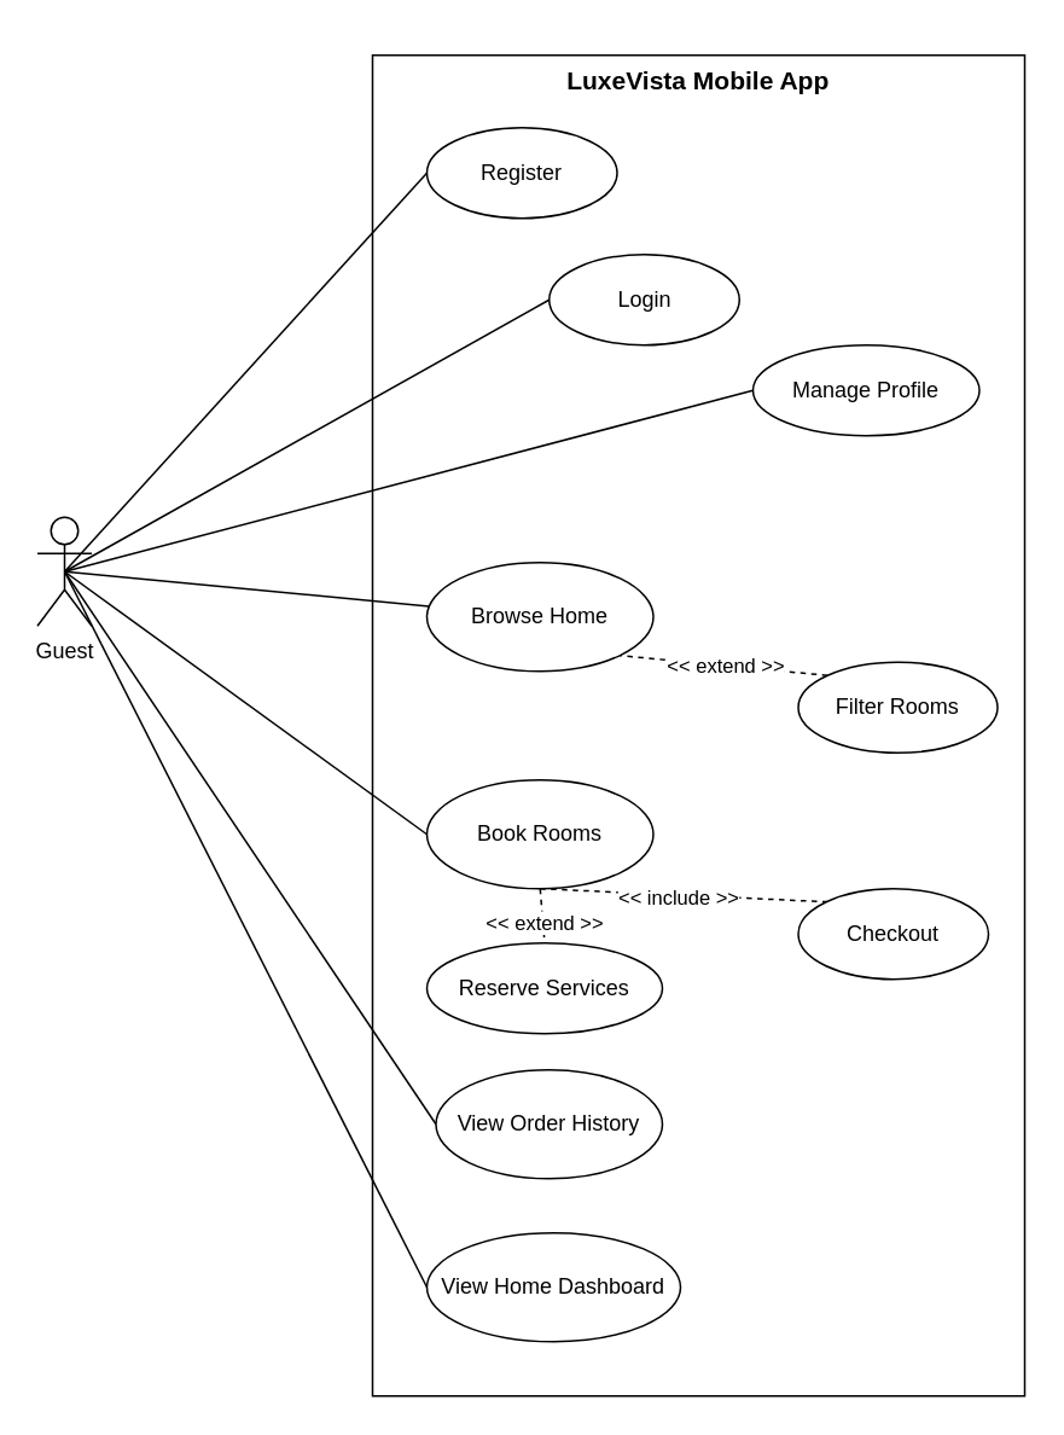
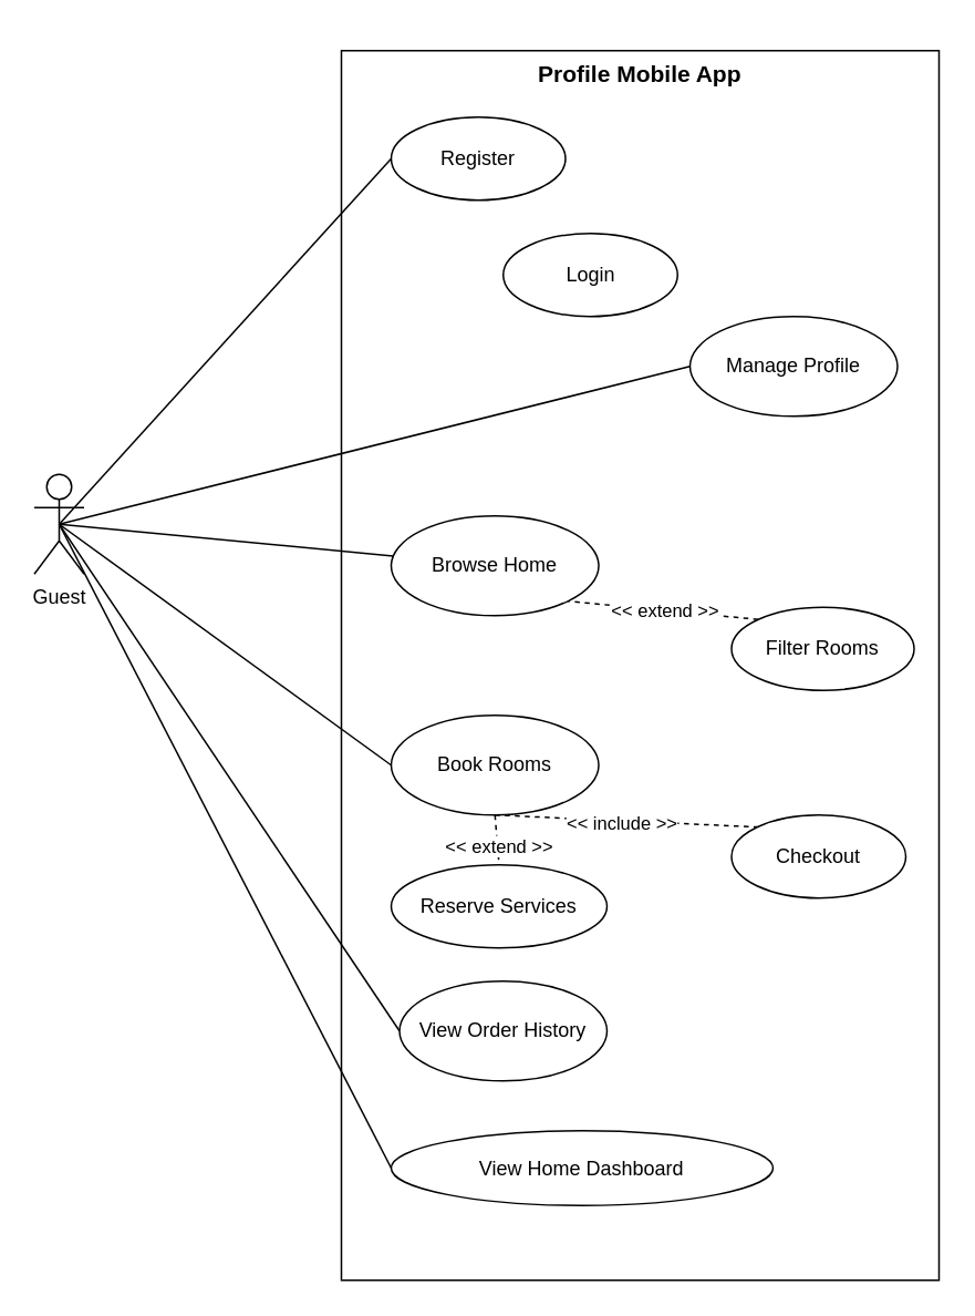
- <mxCell id="27" value="&lt;b&gt;&lt;font style=&quot;font-size: 14px;&quot;&gt;&lt;br&gt;LuxeVista Mobile App&lt;br&gt;&lt;/font&gt;&lt;/b&gt;" style="text;html=1;whiteSpace=wrap;strokeColor=none;fillColor=none;align=center;verticalAlign=middle;rounded=0;" vertex="1" parent="1"><mxGeometry x="300" y="20" width="170" height="30" as="geometry" /></mxCell>
+ <mxCell id="27" value="&lt;b&gt;&lt;font style=&quot;font-size: 14px;&quot;&gt;&lt;br&gt;Profile Mobile App&lt;br&gt;&lt;/font&gt;&lt;/b&gt;" style="text;html=1;whiteSpace=wrap;strokeColor=none;fillColor=none;align=center;verticalAlign=middle;rounded=0;" vertex="1" parent="1"><mxGeometry x="300" y="20" width="170" height="30" as="geometry" /></mxCell>
- <mxCell id="13" value="Manage Profile" style="ellipse;whiteSpace=wrap;html=1;" vertex="1" parent="1"><mxGeometry x="415" y="190" width="125" height="50" as="geometry" /></mxCell>
+ <mxCell id="13" value="Manage Profile" style="ellipse;whiteSpace=wrap;html=1;" vertex="1" parent="1"><mxGeometry x="415" y="190" width="125" height="60" as="geometry" /></mxCell>
- <mxCell id="4" style="rounded=0;orthogonalLoop=1;jettySize=auto;html=1;exitX=0.5;exitY=0.5;exitDx=0;exitDy=0;exitPerimeter=0;entryX=0;entryY=0.5;entryDx=0;entryDy=0;endArrow=none;endFill=0;" edge="1" parent="1" source="10" target="12"><mxGeometry relative="1" as="geometry" /></mxCell>
- <mxCell id="26" value="View Home Dashboard" style="ellipse;whiteSpace=wrap;html=1;" vertex="1" parent="1"><mxGeometry x="235" y="680" width="140" height="60" as="geometry" /></mxCell>
+ <mxCell id="26" value="View Home Dashboard" style="ellipse;whiteSpace=wrap;html=1;" vertex="1" parent="1"><mxGeometry x="235" y="680" width="230" height="45" as="geometry" /></mxCell>
